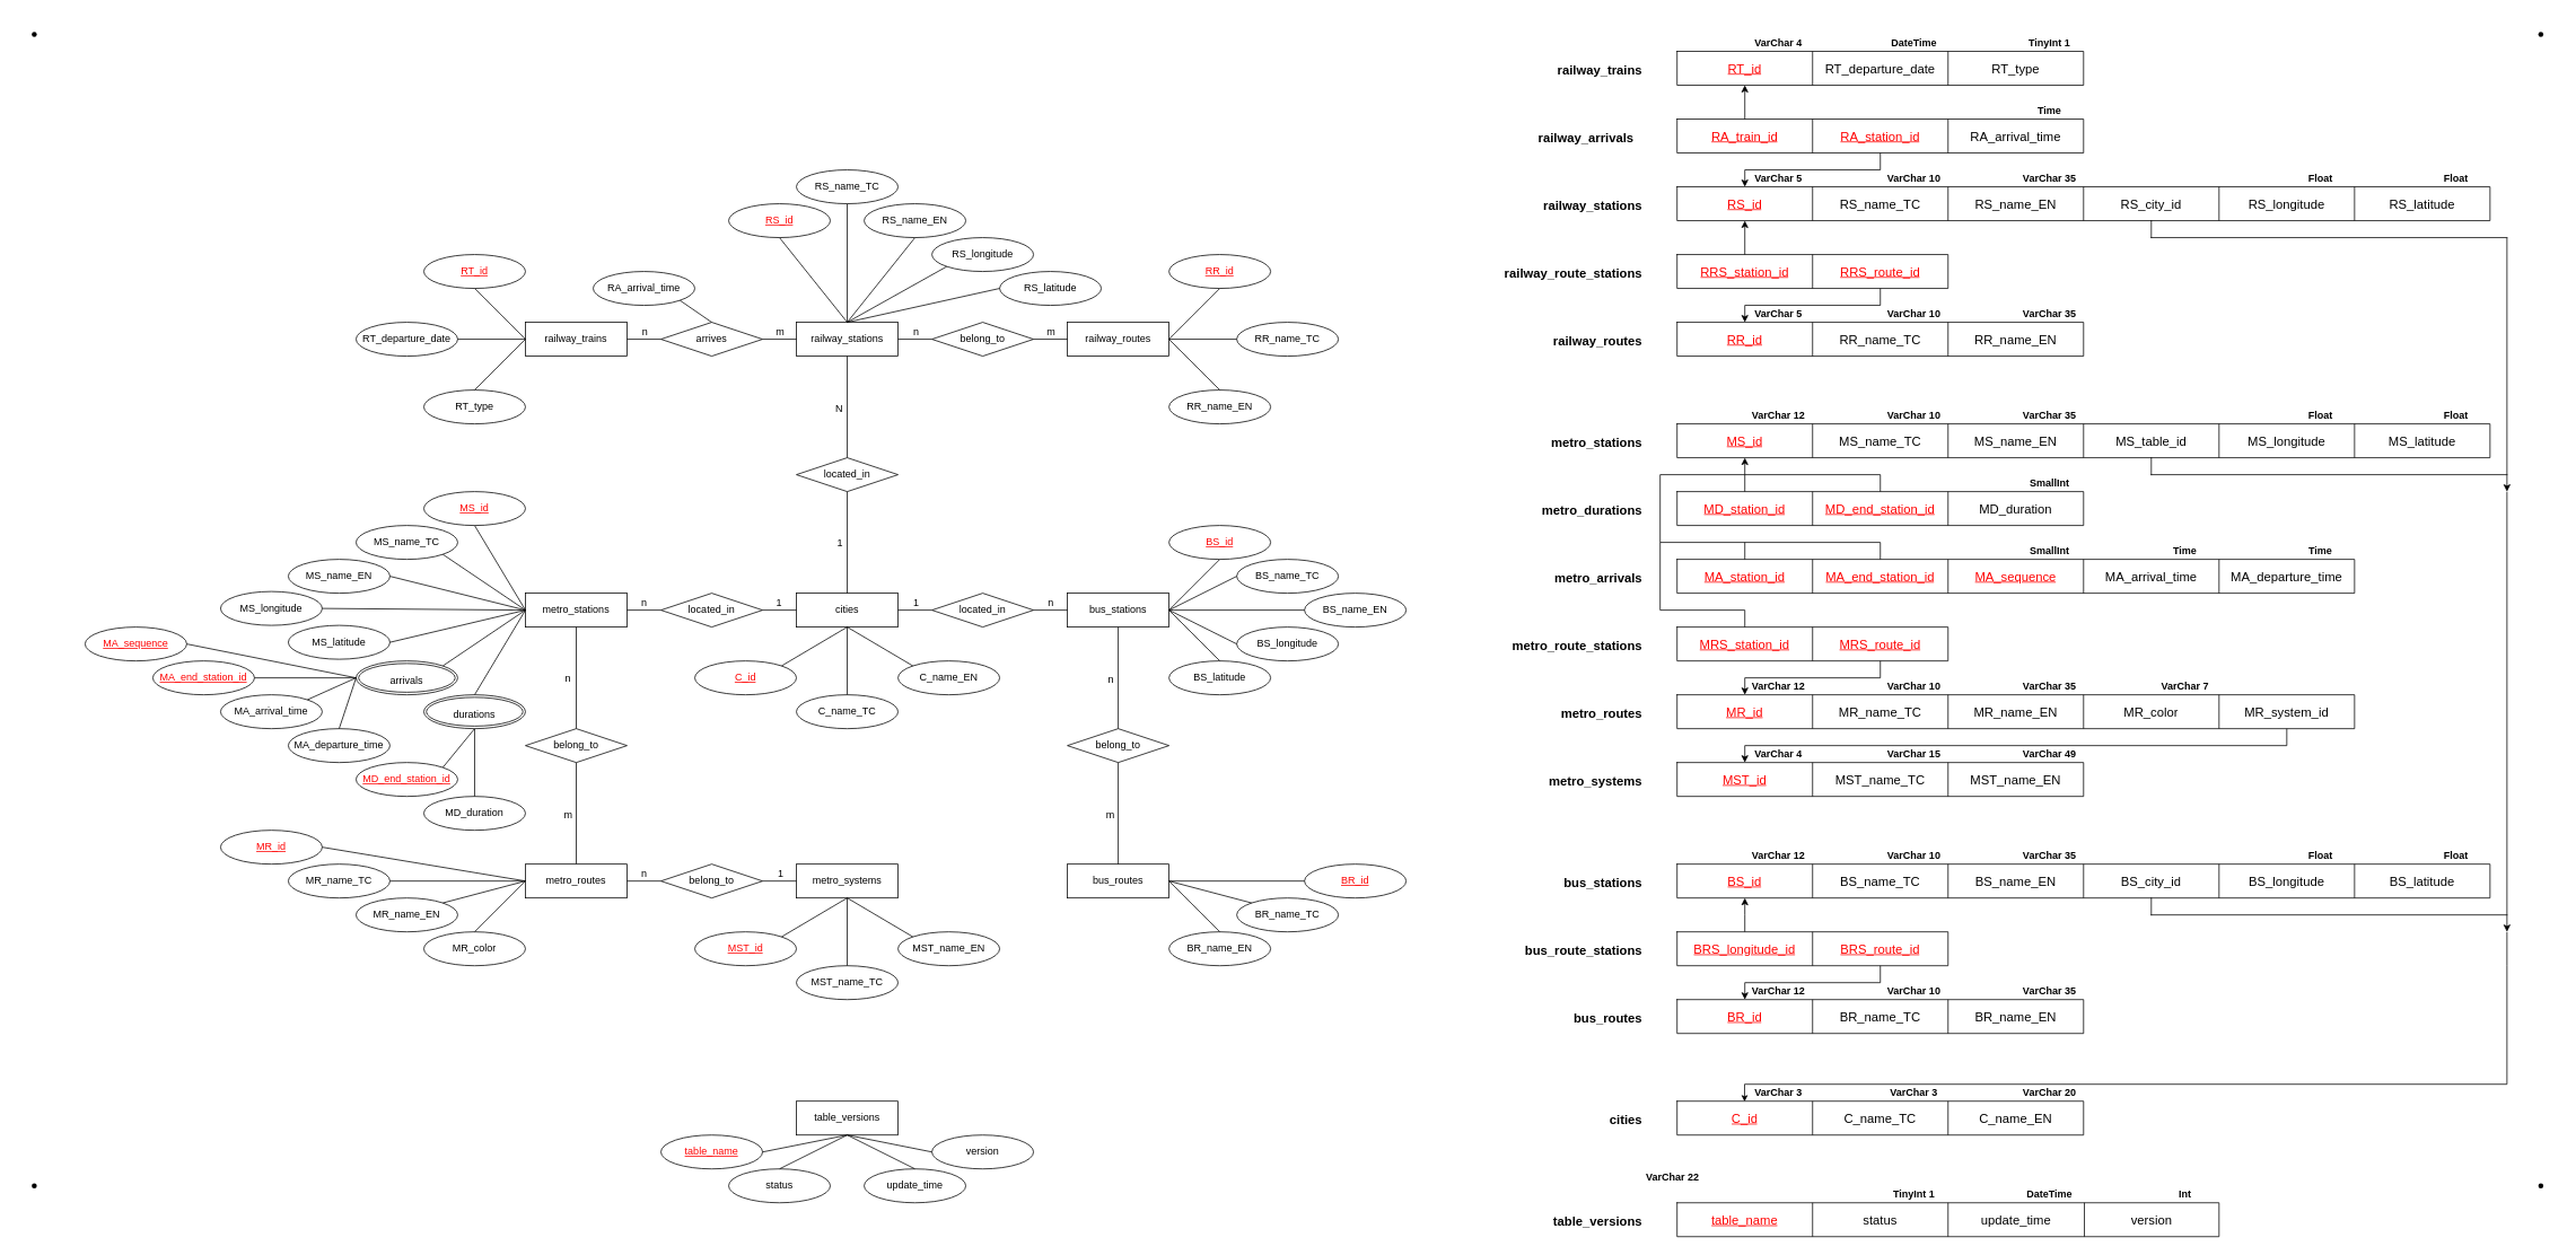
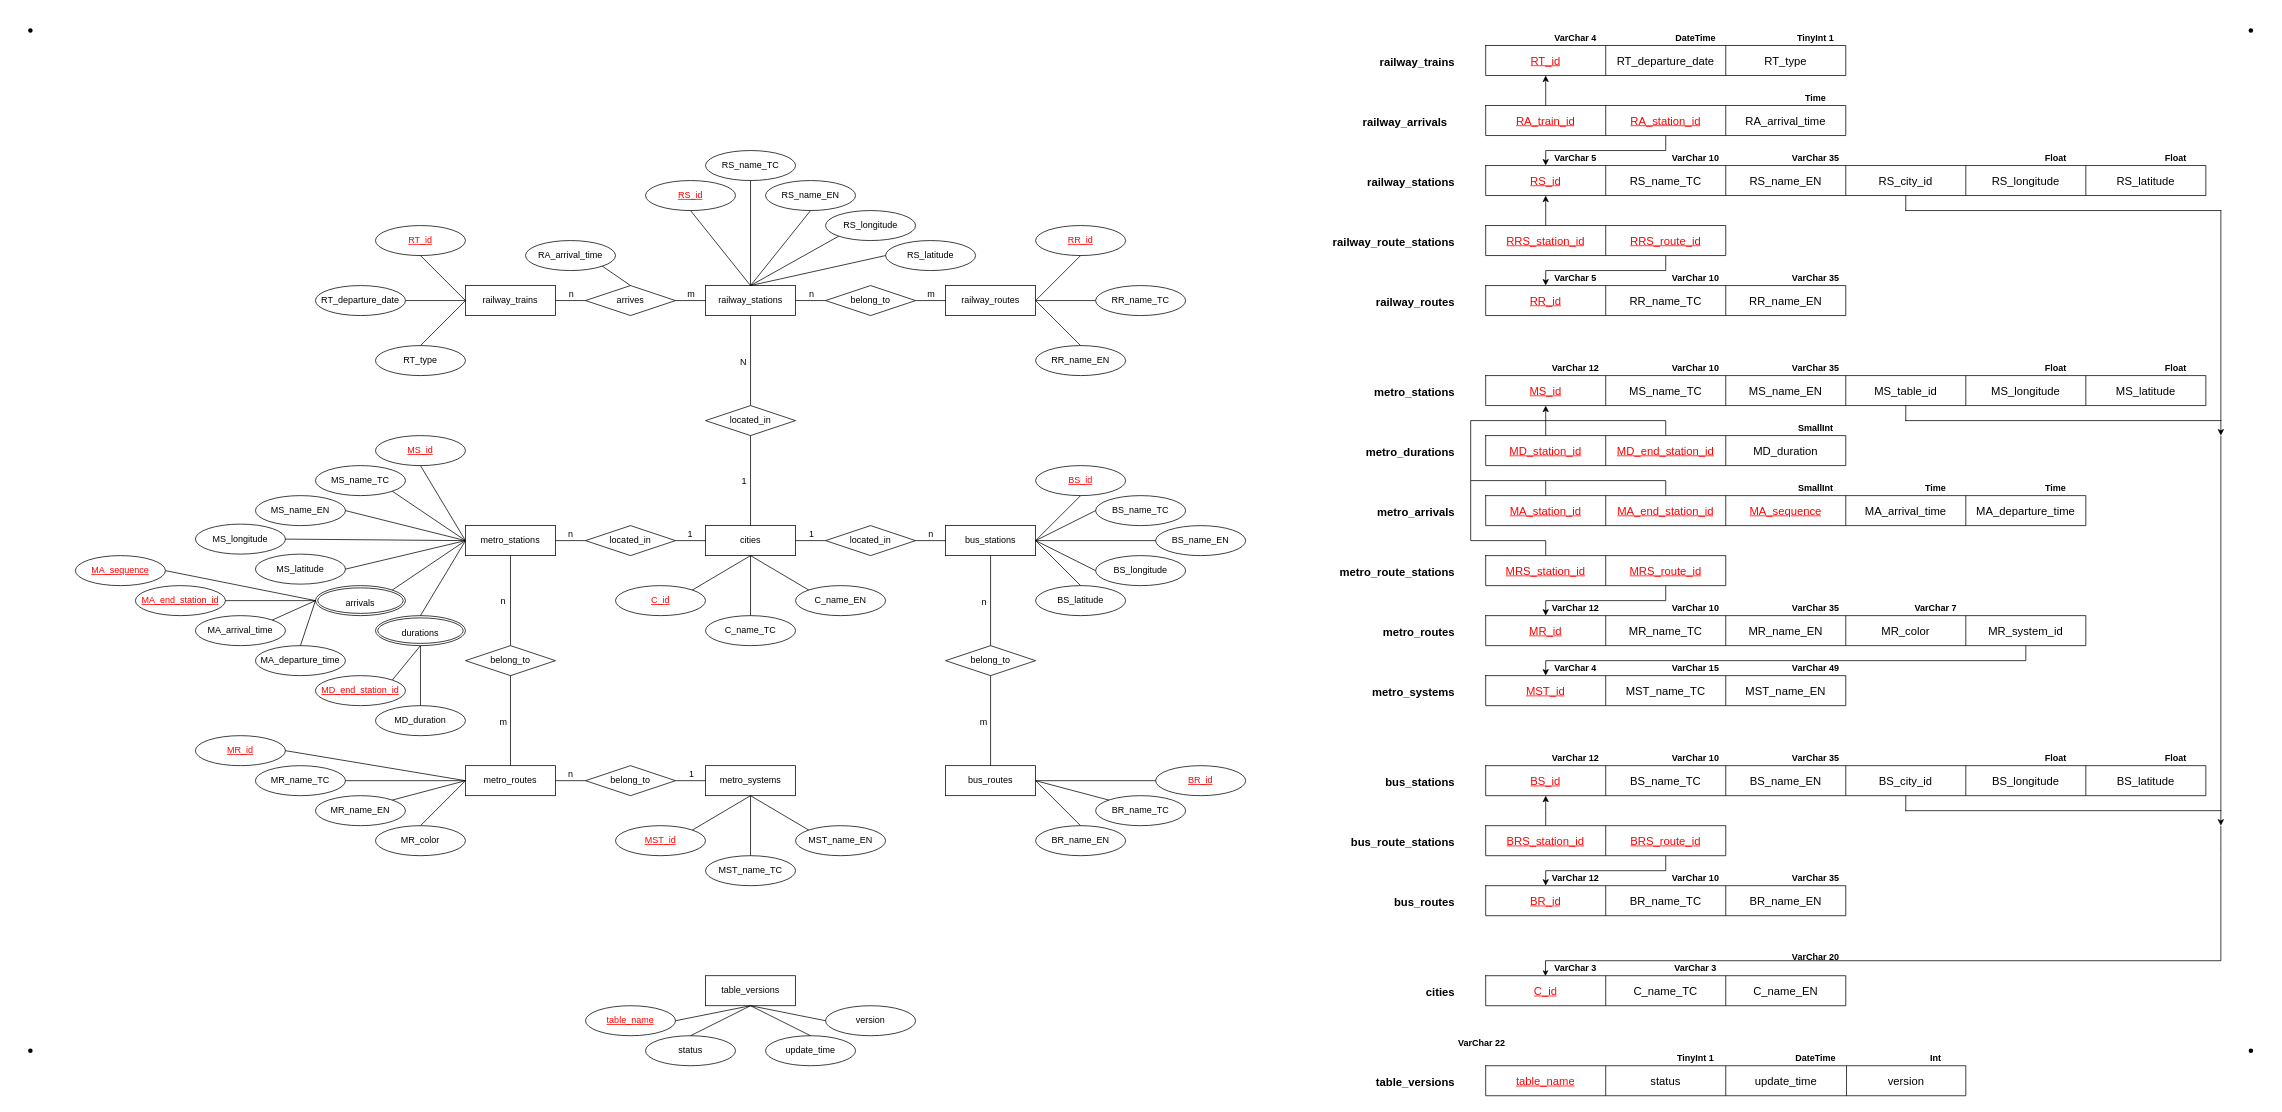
- <mxCell id="151" value="&lt;font color=&quot;#FF0000&quot;&gt;&lt;u&gt;BRS_longitude_id&lt;/u&gt;&lt;/font&gt;" style="shape=partialRectangle;html=1;whiteSpace=wrap;connectable=0;overflow=hidden;fillColor=none;top=0;left=0;bottom=0;right=0;pointerEvents=1;fontSize=15;" parent="150" vertex="1"><mxGeometry width="160" height="40" as="geometry"><mxRectangle width="160" height="40" as="alternateBounds" /></mxGeometry></mxCell>
+ <mxCell id="151" value="&lt;font color=&quot;#FF0000&quot;&gt;&lt;u&gt;BRS_station_id&lt;/u&gt;&lt;/font&gt;" style="shape=partialRectangle;html=1;whiteSpace=wrap;connectable=0;overflow=hidden;fillColor=none;top=0;left=0;bottom=0;right=0;pointerEvents=1;fontSize=15;" parent="150" vertex="1"><mxGeometry width="160" height="40" as="geometry"><mxRectangle width="160" height="40" as="alternateBounds" /></mxGeometry></mxCell>
- <mxCell id="265" value="&lt;b&gt;VarChar 20&lt;br&gt;&lt;/b&gt;" style="text;html=1;strokeColor=none;fillColor=none;align=center;verticalAlign=middle;whiteSpace=wrap;rounded=0;fontColor=#000000;" parent="1" vertex="1"><mxGeometry x="2380" y="1280" width="80" height="20" as="geometry" /></mxCell>
+ <mxCell id="265" value="&lt;b&gt;VarChar 20&lt;br&gt;&lt;/b&gt;" style="text;html=1;strokeColor=none;fillColor=none;align=center;verticalAlign=middle;whiteSpace=wrap;rounded=0;fontColor=#000000;" parent="1" vertex="1"><mxGeometry x="2380" y="1265" width="80" height="20" as="geometry" /></mxCell>
